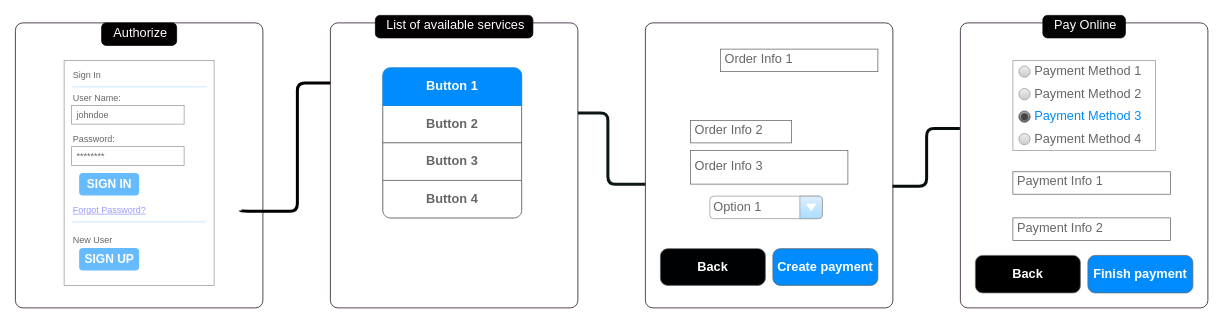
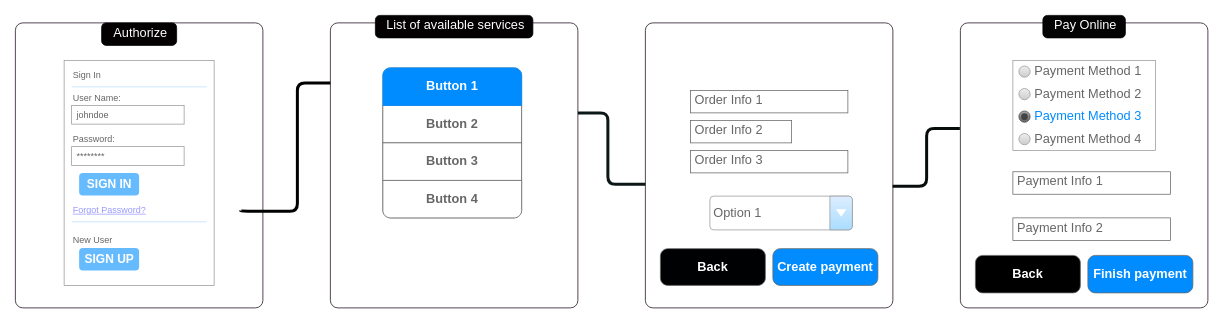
- <mxCell id="25" value="&lt;div&gt;Order Info 1&lt;/div&gt;" style="strokeWidth=1;shadow=0;dashed=0;align=center;html=1;shape=mxgraph.mockup.text.textBox;fontColor=#666666;align=left;fontSize=17;spacingLeft=4;spacingTop=-3;whiteSpace=wrap;strokeColor=#666666;mainText=" vertex="1" parent="24"><mxGeometry x="100" y="45" width="210" height="30" as="geometry" /></mxCell>
+ <mxCell id="25" value="&lt;div&gt;Order Info 1&lt;/div&gt;" style="strokeWidth=1;shadow=0;dashed=0;align=center;html=1;shape=mxgraph.mockup.text.textBox;fontColor=#666666;align=left;fontSize=17;spacingLeft=4;spacingTop=-3;whiteSpace=wrap;strokeColor=#666666;mainText=" vertex="1" parent="24"><mxGeometry x="60" y="100" width="210" height="30" as="geometry" /></mxCell>
- <mxCell id="27" value="&lt;div&gt;Order Info 3&lt;br&gt;&lt;/div&gt;" style="strokeWidth=1;shadow=0;dashed=0;align=center;html=1;shape=mxgraph.mockup.text.textBox;fontColor=#666666;align=left;fontSize=17;spacingLeft=4;spacingTop=-3;whiteSpace=wrap;strokeColor=#666666;mainText=" vertex="1" parent="24"><mxGeometry x="60" y="180" width="210" height="45" as="geometry" /></mxCell>
+ <mxCell id="27" value="&lt;div&gt;Order Info 3&lt;br&gt;&lt;/div&gt;" style="strokeWidth=1;shadow=0;dashed=0;align=center;html=1;shape=mxgraph.mockup.text.textBox;fontColor=#666666;align=left;fontSize=17;spacingLeft=4;spacingTop=-3;whiteSpace=wrap;strokeColor=#666666;mainText=" vertex="1" parent="24"><mxGeometry x="60" y="180" width="210" height="30" as="geometry" /></mxCell>
- <mxCell id="28" value="Option 1" style="strokeWidth=1;shadow=0;dashed=0;align=center;html=1;shape=mxgraph.mockup.forms.comboBox;strokeColor=#999999;fillColor=#ddeeff;align=left;fillColor2=#aaddff;mainText=;fontColor=#666666;fontSize=17;spacingLeft=3;" vertex="1" parent="24"><mxGeometry x="86" y="241" width="150" height="30" as="geometry" /></mxCell>
+ <mxCell id="28" value="Option 1" style="strokeWidth=1;shadow=0;dashed=0;align=center;html=1;shape=mxgraph.mockup.forms.comboBox;strokeColor=#999999;fillColor=#ddeeff;align=left;fillColor2=#aaddff;mainText=;fontColor=#666666;fontSize=17;spacingLeft=3;" vertex="1" parent="24"><mxGeometry x="86" y="241" width="190" height="45" as="geometry" /></mxCell>
